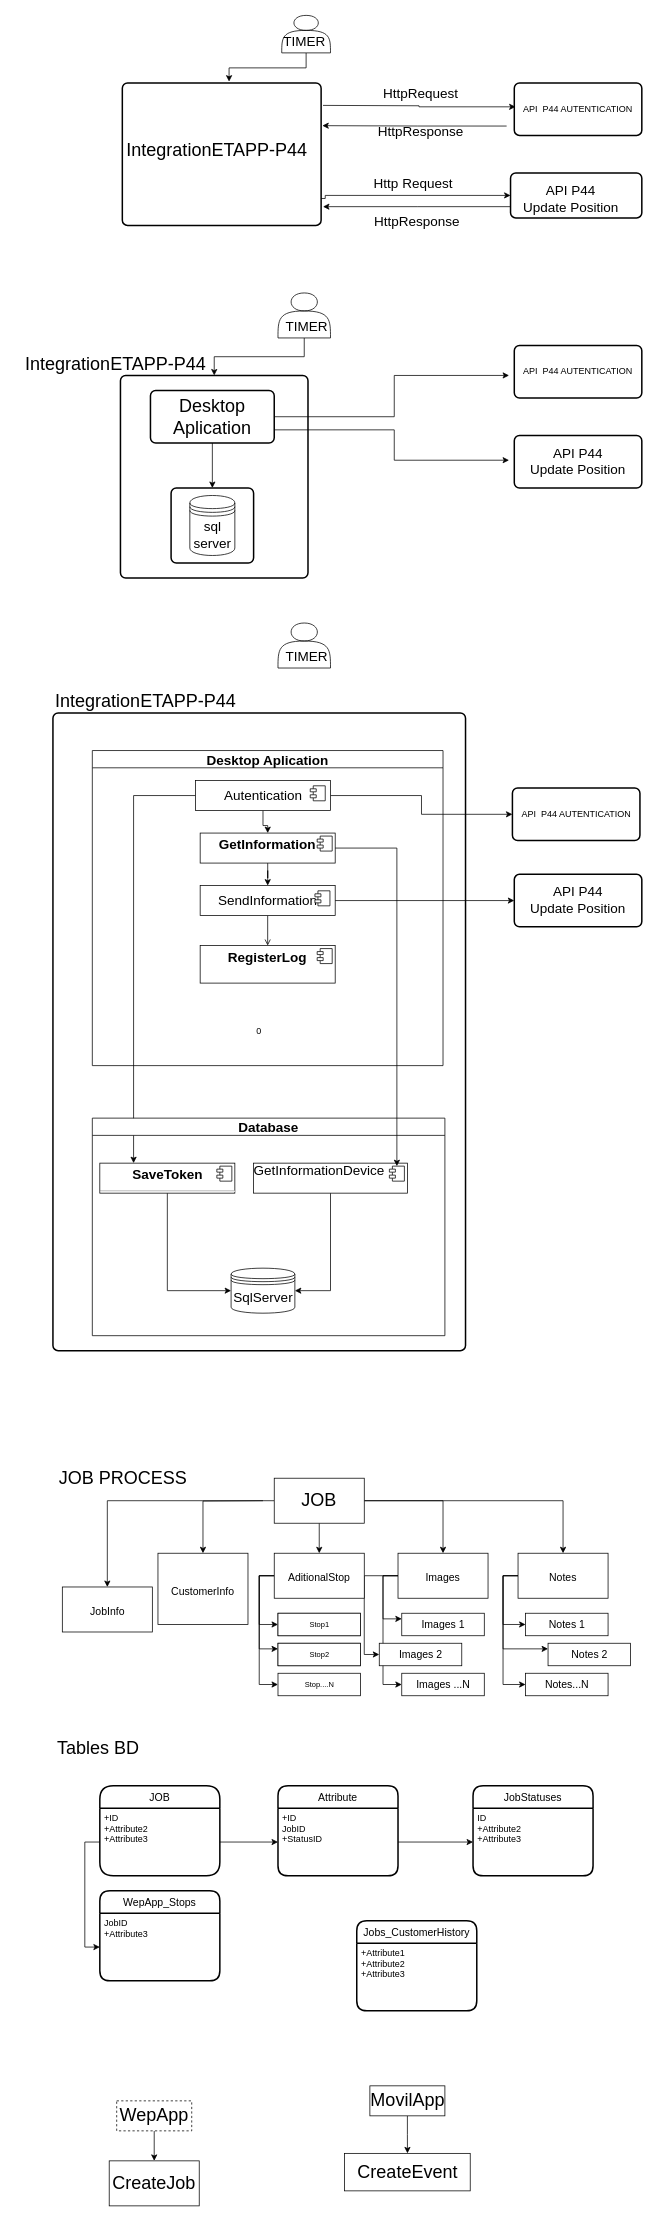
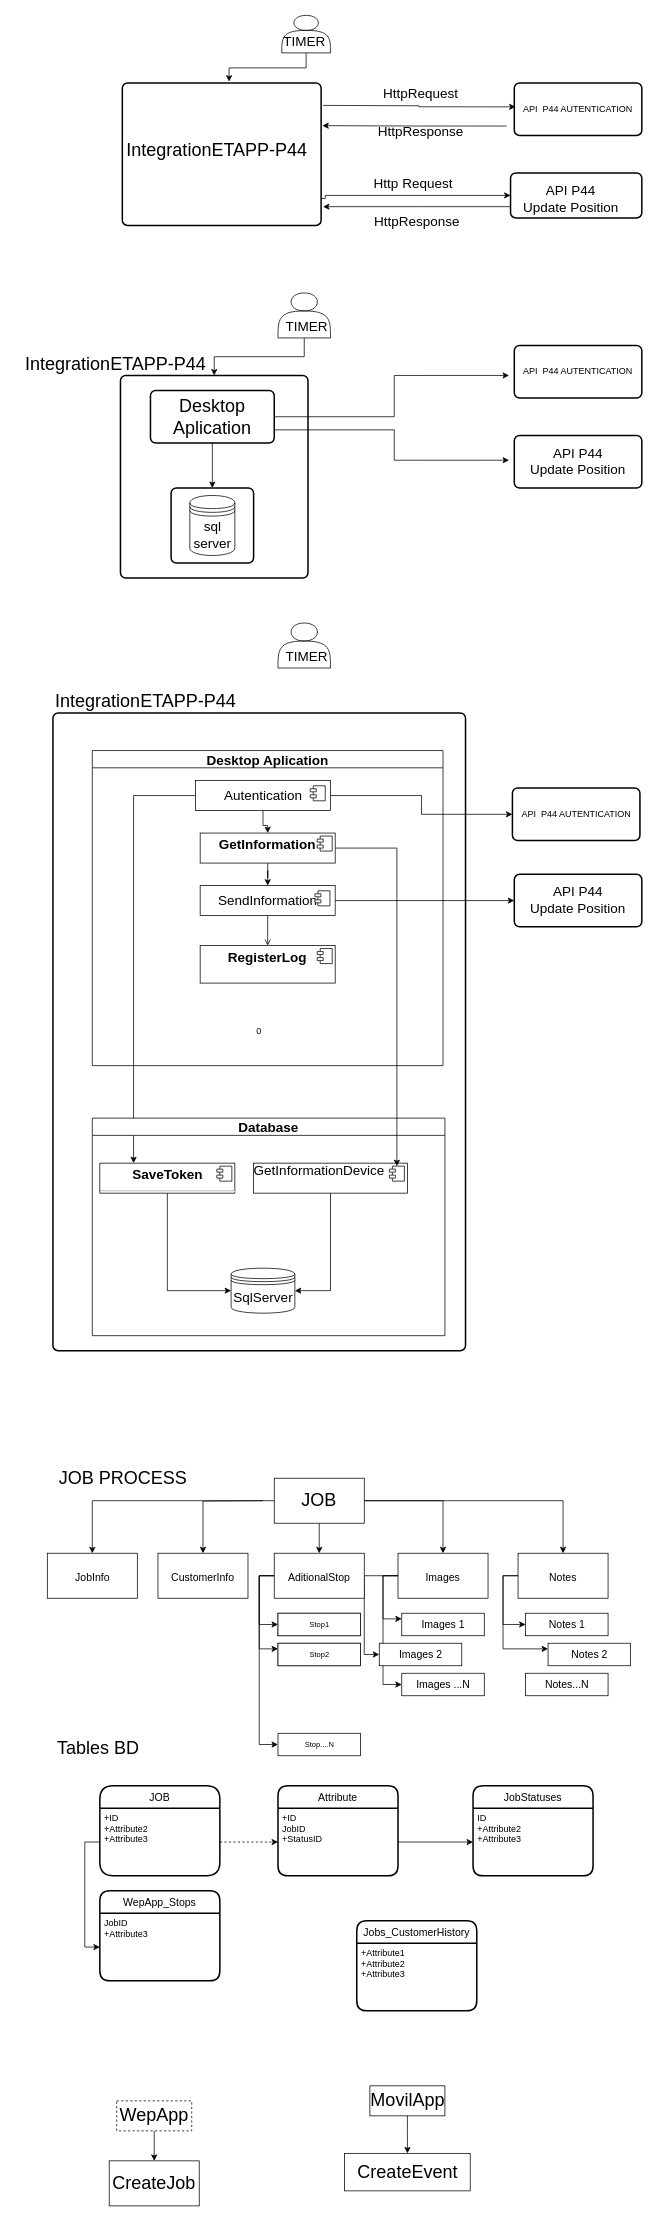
- <mxCell id="69" value="&lt;font style=&quot;font-size: 14px&quot;&gt;CustomerInfo&lt;/font&gt;" style="rounded=0;whiteSpace=wrap;html=1;fontSize=24;" vertex="1" parent="1"><mxGeometry x="210" y="2070" width="120" height="95" as="geometry" /></mxCell>
+ <mxCell id="69" value="&lt;font style=&quot;font-size: 14px&quot;&gt;CustomerInfo&lt;/font&gt;" style="rounded=0;whiteSpace=wrap;html=1;fontSize=24;" vertex="1" parent="1"><mxGeometry x="210" y="2070" width="120" height="60" as="geometry" /></mxCell>
- <mxCell id="68" value="&lt;font style=&quot;font-size: 14px&quot;&gt;JobInfo&lt;/font&gt;" style="rounded=0;whiteSpace=wrap;html=1;fontSize=24;" vertex="1" parent="1"><mxGeometry x="82.5" y="2115" width="120" height="60" as="geometry" /></mxCell>
+ <mxCell id="68" value="&lt;font style=&quot;font-size: 14px&quot;&gt;JobInfo&lt;/font&gt;" style="rounded=0;whiteSpace=wrap;html=1;fontSize=24;" vertex="1" parent="1"><mxGeometry x="62.5" y="2070" width="120" height="60" as="geometry" /></mxCell>
- <mxCell id="84" value="Stop....N" style="html=1;fontSize=10;" vertex="1" parent="1"><mxGeometry x="370" y="2230" width="110" height="30" as="geometry" /></mxCell>
+ <mxCell id="84" value="Stop....N" style="html=1;fontSize=10;" vertex="1" parent="1"><mxGeometry x="370" y="2310" width="110" height="30" as="geometry" /></mxCell>
- <mxCell id="72" style="edgeStyle=orthogonalEdgeStyle;rounded=0;orthogonalLoop=1;jettySize=auto;html=1;entryX=0;entryY=0.5;entryDx=0;entryDy=0;fontSize=10;exitX=0;exitY=0.5;exitDx=0;exitDy=0;" edge="1" parent="1" source="73" target="90"><mxGeometry relative="1" as="geometry" /></mxCell>
- <mxCell id="104" style="edgeStyle=orthogonalEdgeStyle;rounded=0;orthogonalLoop=1;jettySize=auto;html=1;fontSize=24;" edge="1" parent="1" source="95" target="97"><mxGeometry relative="1" as="geometry" /></mxCell>
+ <mxCell id="104" style="edgeStyle=orthogonalEdgeStyle;rounded=0;orthogonalLoop=1;jettySize=auto;html=1;fontSize=24;dashed=1;" edge="1" parent="1" source="95" target="97"><mxGeometry relative="1" as="geometry" /></mxCell>
